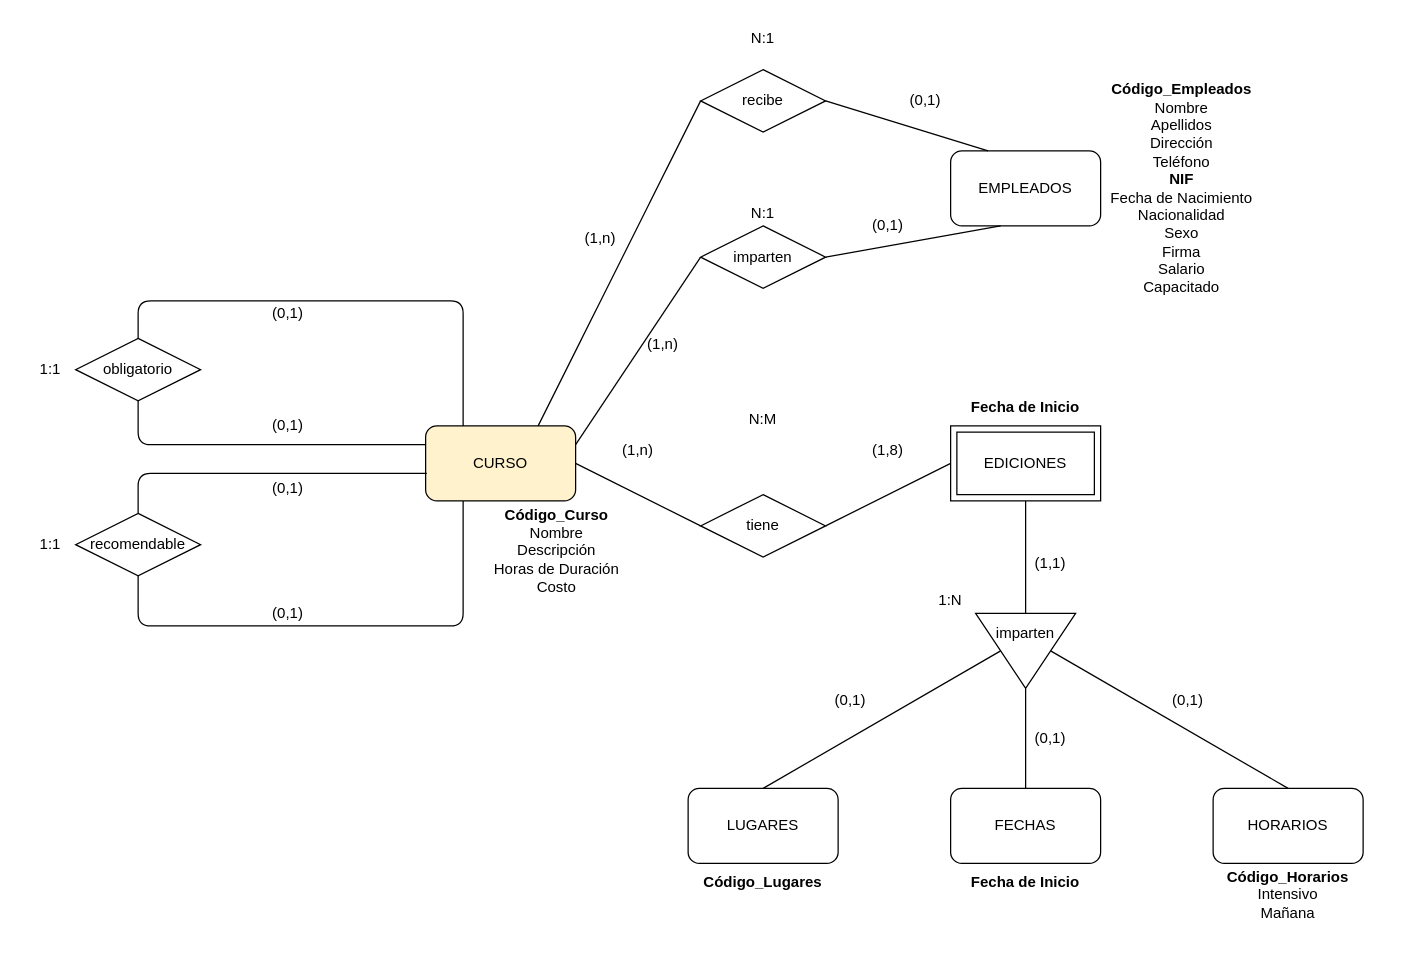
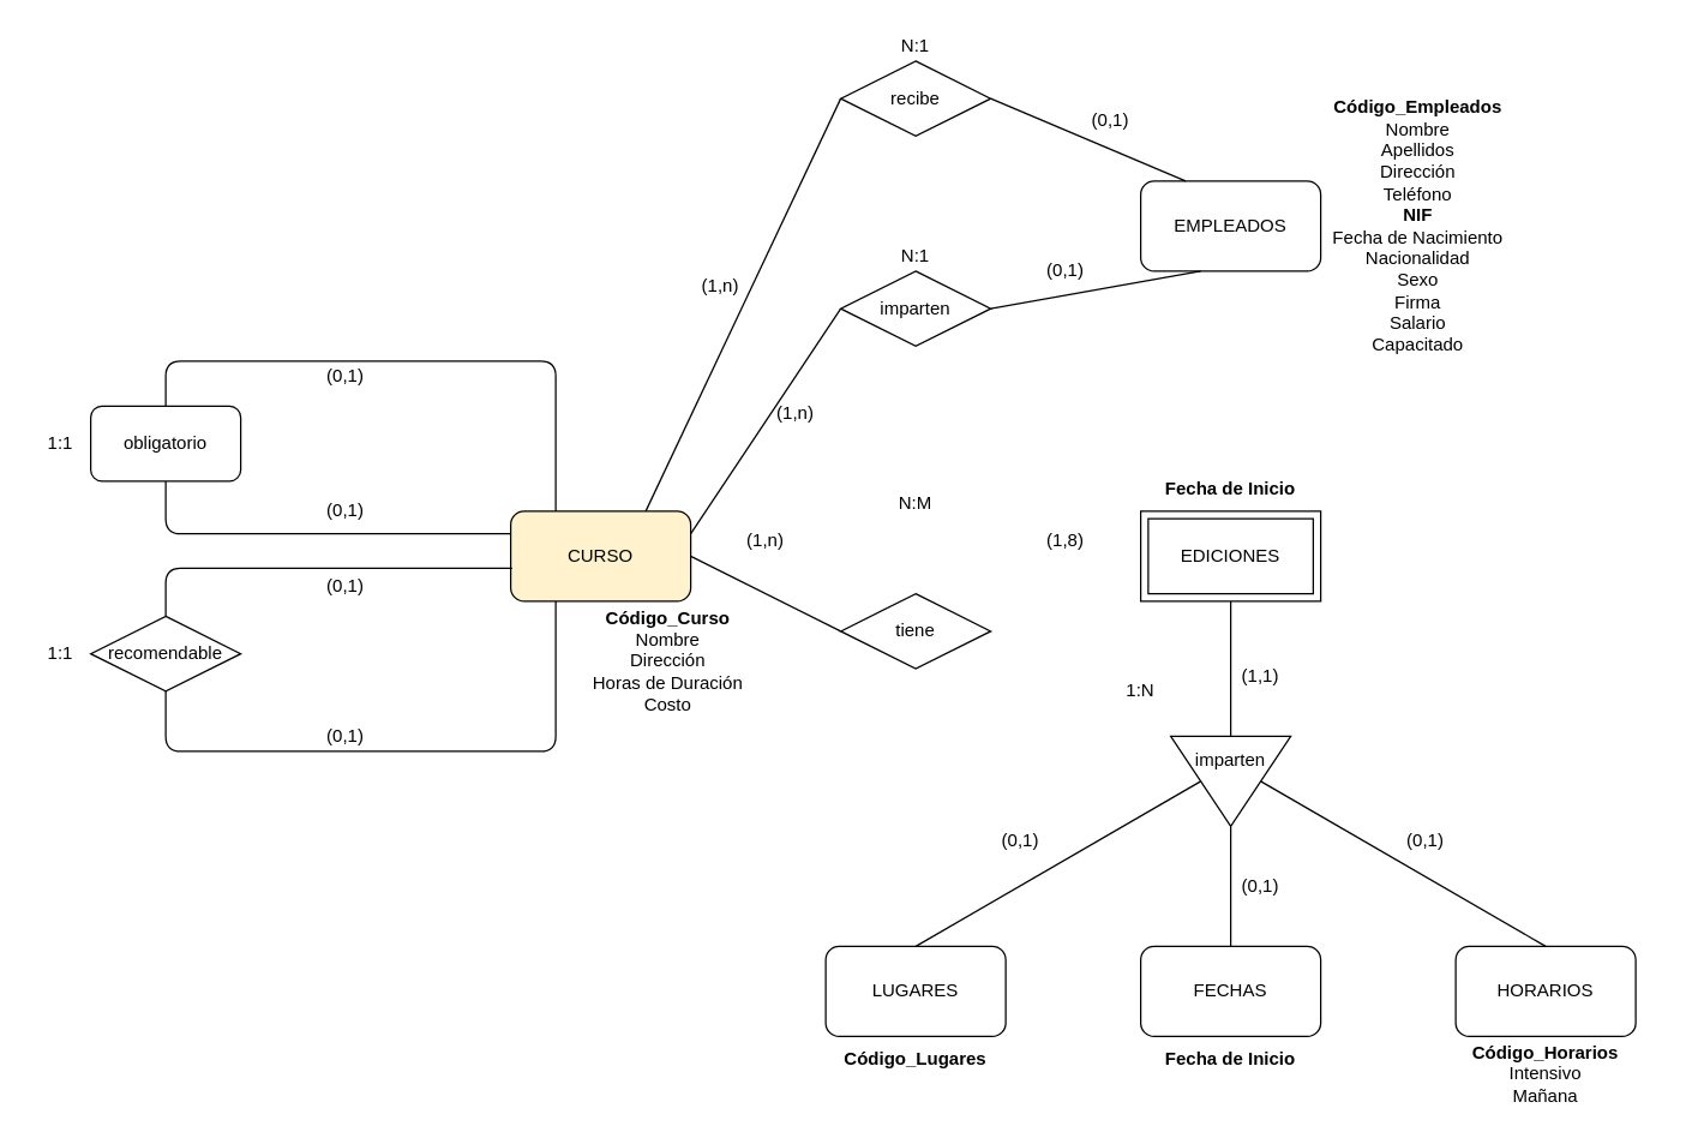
- <mxCell id="36" value="recibe" style="rhombus;whiteSpace=wrap;html=1;" parent="1" vertex="1"><mxGeometry x="560" y="55" width="100" height="50" as="geometry" /></mxCell>
+ <mxCell id="36" value="recibe" style="rhombus;whiteSpace=wrap;html=1;" parent="1" vertex="1"><mxGeometry x="560" y="40" width="100" height="50" as="geometry" /></mxCell>
- <mxCell id="3" value="obligatorio" style="rhombus;whiteSpace=wrap;html=1;" parent="1" vertex="1"><mxGeometry x="60" y="270" width="100" height="50" as="geometry" /></mxCell>
+ <mxCell id="3" value="obligatorio" style="whiteSpace=wrap;html=1;rounded=1;" parent="1" vertex="1"><mxGeometry x="60" y="270" width="100" height="50" as="geometry" /></mxCell>
- <mxCell id="15" value="" style="endArrow=none;html=1;exitX=1;exitY=0.5;exitDx=0;exitDy=0;entryX=0;entryY=0.5;entryDx=0;entryDy=0;" parent="1" source="16" target="48" edge="1"><mxGeometry width="50" height="50" relative="1" as="geometry"><mxPoint x="630" y="540" as="sourcePoint" /><mxPoint x="760" y="370" as="targetPoint" /></mxGeometry></mxCell>
- <mxCell id="47" value="&lt;b&gt;Código_Curso&lt;/b&gt;&lt;br&gt;Nombre&lt;br&gt;Descripción&lt;br&gt;Horas de Duración&lt;br&gt;Costo" style="text;html=1;strokeColor=none;fillColor=none;align=center;verticalAlign=middle;whiteSpace=wrap;rounded=0;" parent="1" vertex="1"><mxGeometry x="380" y="395" width="130" height="90" as="geometry" /></mxCell>
+ <mxCell id="47" value="&lt;b&gt;Código_Curso&lt;/b&gt;&lt;br&gt;Nombre&lt;br&gt;Dirección&lt;br&gt;Horas de Duración&lt;br&gt;Costo" style="text;html=1;strokeColor=none;fillColor=none;align=center;verticalAlign=middle;whiteSpace=wrap;rounded=0;" parent="1" vertex="1"><mxGeometry x="380" y="395" width="130" height="90" as="geometry" /></mxCell>
- <mxCell id="33" value="1:N" style="text;html=1;strokeColor=none;fillColor=none;align=center;verticalAlign=middle;whiteSpace=wrap;rounded=0;" parent="1" vertex="1"><mxGeometry x="740" y="470" width="40" height="20" as="geometry" /></mxCell>
+ <mxCell id="33" value="1:N" style="text;html=1;strokeColor=none;fillColor=none;align=center;verticalAlign=middle;whiteSpace=wrap;rounded=0;" parent="1" vertex="1"><mxGeometry x="740" y="450" width="40" height="20" as="geometry" /></mxCell>
